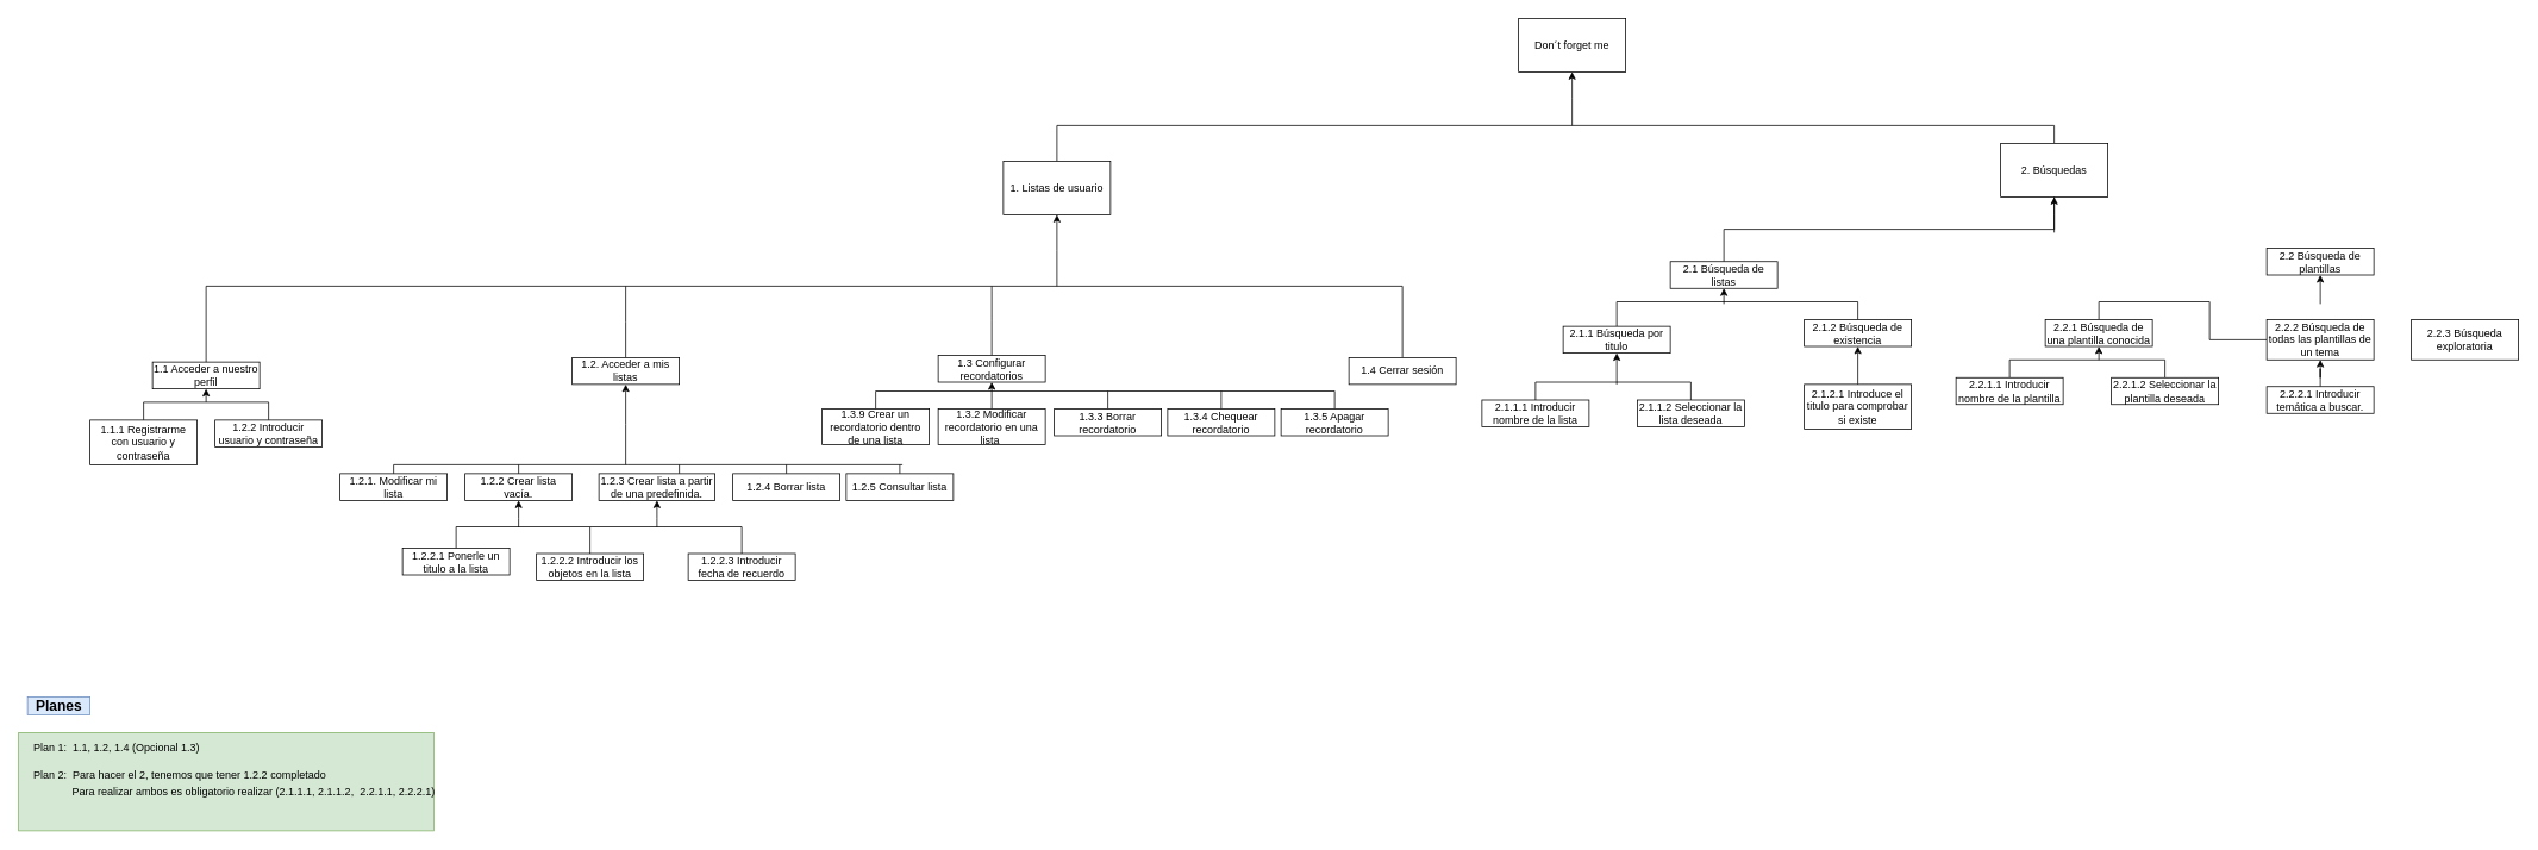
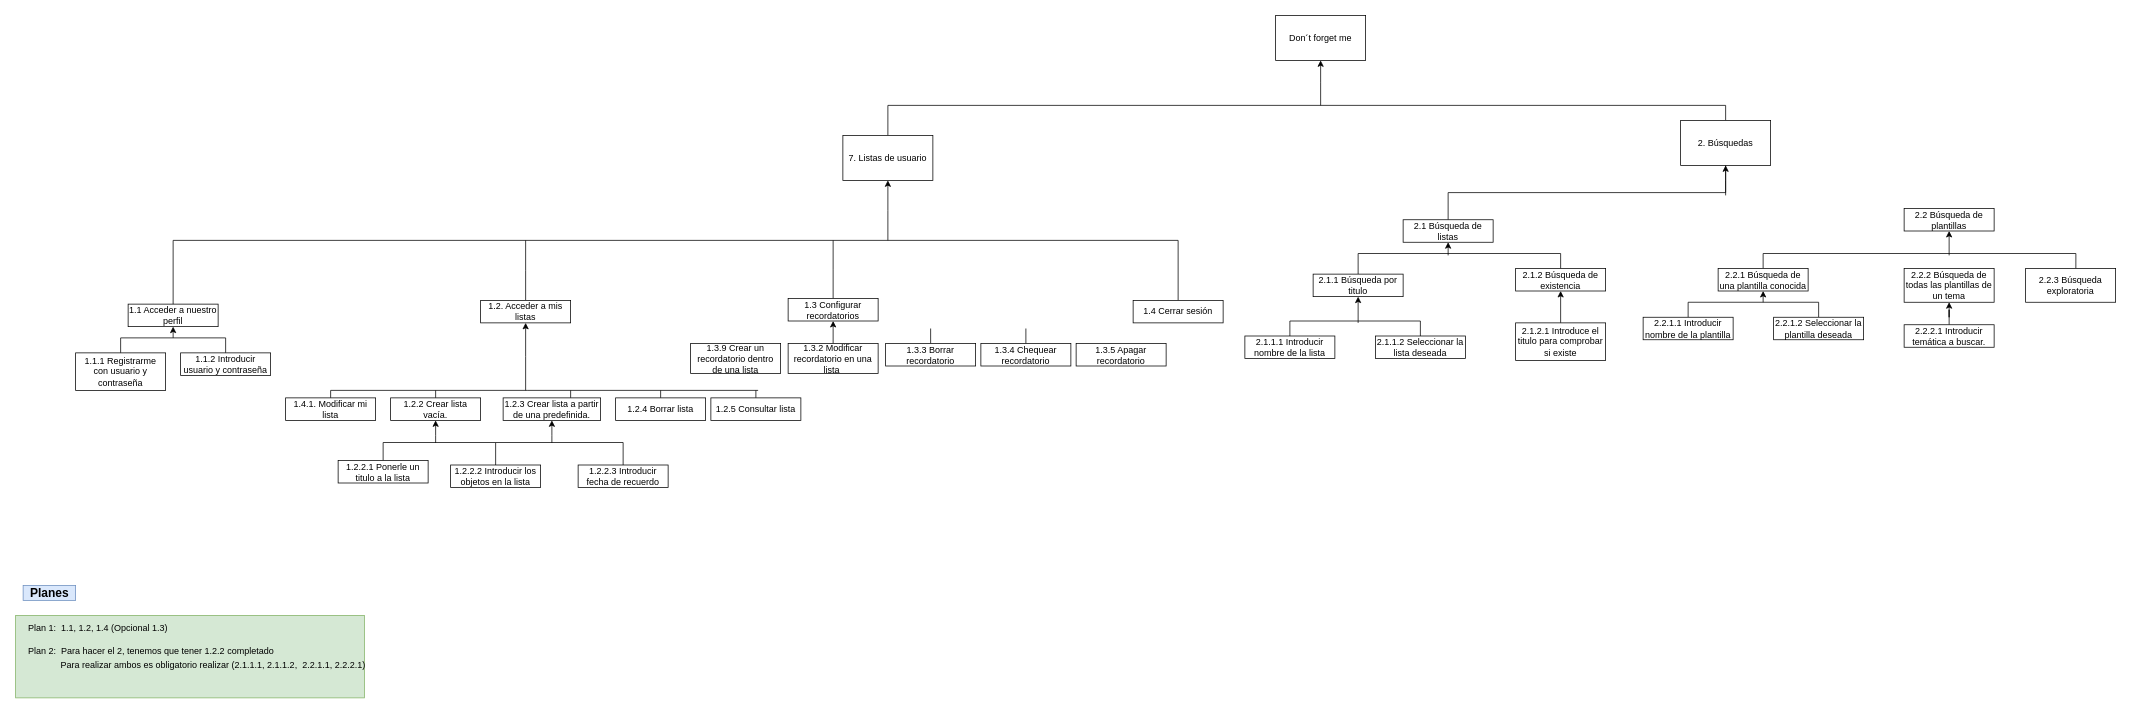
- <mxCell id="6" value="1. Listas de usuario" style="rounded=0;whiteSpace=wrap;html=1;" parent="1" vertex="1"><mxGeometry x="1123" y="180" width="120" height="60" as="geometry" /></mxCell>
+ <mxCell id="6" value="7. Listas de usuario" style="rounded=0;whiteSpace=wrap;html=1;" parent="1" vertex="1"><mxGeometry x="1123" y="180" width="120" height="60" as="geometry" /></mxCell>
- <mxCell id="42" style="edgeStyle=orthogonalEdgeStyle;rounded=0;orthogonalLoop=1;jettySize=auto;html=1;exitX=0.5;exitY=0;exitDx=0;exitDy=0;startArrow=none;startFill=0;endArrow=none;endFill=0;" parent="1" source="44" target="49" edge="1"><mxGeometry relative="1" as="geometry" /></mxCell>
+ <mxCell id="42" style="edgeStyle=orthogonalEdgeStyle;rounded=0;orthogonalLoop=1;jettySize=auto;html=1;exitX=0.5;exitY=0;exitDx=0;exitDy=0;entryX=0.558;entryY=0;entryDx=0;entryDy=0;entryPerimeter=0;startArrow=none;startFill=0;endArrow=none;endFill=0;" parent="1" source="44" target="51" edge="1"><mxGeometry relative="1" as="geometry" /></mxCell>
- <mxCell id="27" style="edgeStyle=orthogonalEdgeStyle;rounded=0;orthogonalLoop=1;jettySize=auto;html=1;exitX=0.5;exitY=0;exitDx=0;exitDy=0;entryX=0.5;entryY=0;entryDx=0;entryDy=0;startArrow=none;startFill=0;endArrow=none;endFill=0;" edge="1" parent="1" source="28" target="63"><mxGeometry relative="1" as="geometry" /></mxCell>
- <mxCell id="13" value="1.2.2 Introducir usuario y contraseña" style="rounded=0;whiteSpace=wrap;html=1;" parent="1" vertex="1"><mxGeometry x="240" y="470" width="120" height="30" as="geometry" /></mxCell>
+ <mxCell id="13" value="1.1.2 Introducir usuario y contraseña" style="rounded=0;whiteSpace=wrap;html=1;" parent="1" vertex="1"><mxGeometry x="240" y="470" width="120" height="30" as="geometry" /></mxCell>
- <mxCell id="21" value="1.2.1. Modificar mi lista" style="rounded=0;whiteSpace=wrap;html=1;" parent="1" vertex="1"><mxGeometry x="380" y="530" width="120" height="30" as="geometry" /></mxCell>
+ <mxCell id="21" value="1.4.1. Modificar mi lista" style="rounded=0;whiteSpace=wrap;html=1;" parent="1" vertex="1"><mxGeometry x="380" y="530" width="120" height="30" as="geometry" /></mxCell>
